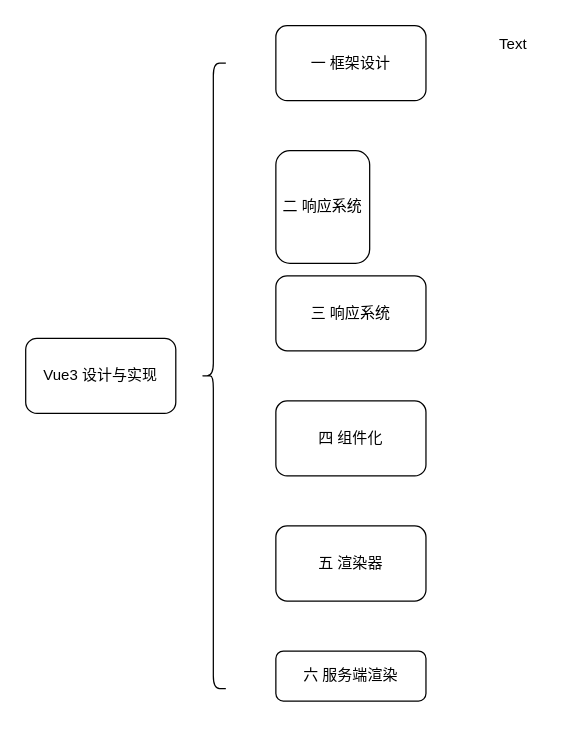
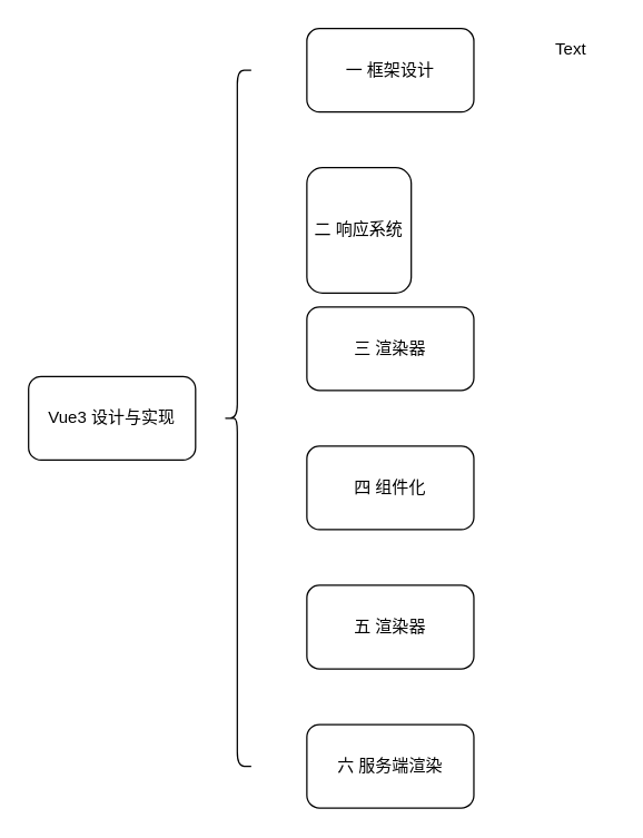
- <mxCell id="5" value="三 响应系统" style="whiteSpace=wrap;html=1;rounded=1;" vertex="1" parent="1"><mxGeometry x="220" y="220" width="120" height="60" as="geometry" /></mxCell>
+ <mxCell id="5" value="三 渲染器" style="whiteSpace=wrap;html=1;rounded=1;" vertex="1" parent="1"><mxGeometry x="220" y="220" width="120" height="60" as="geometry" /></mxCell>
- <mxCell id="8" value="六 服务端渲染" style="whiteSpace=wrap;html=1;rounded=1;" vertex="1" parent="1"><mxGeometry x="220" y="520" width="120" height="40" as="geometry" /></mxCell>
+ <mxCell id="8" value="六 服务端渲染" style="whiteSpace=wrap;html=1;rounded=1;" vertex="1" parent="1"><mxGeometry x="220" y="520" width="120" height="60" as="geometry" /></mxCell>
